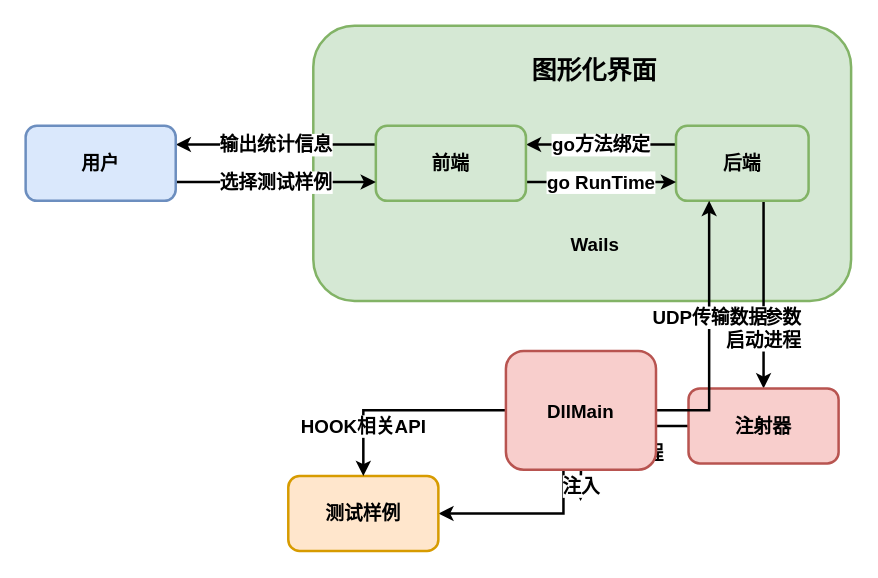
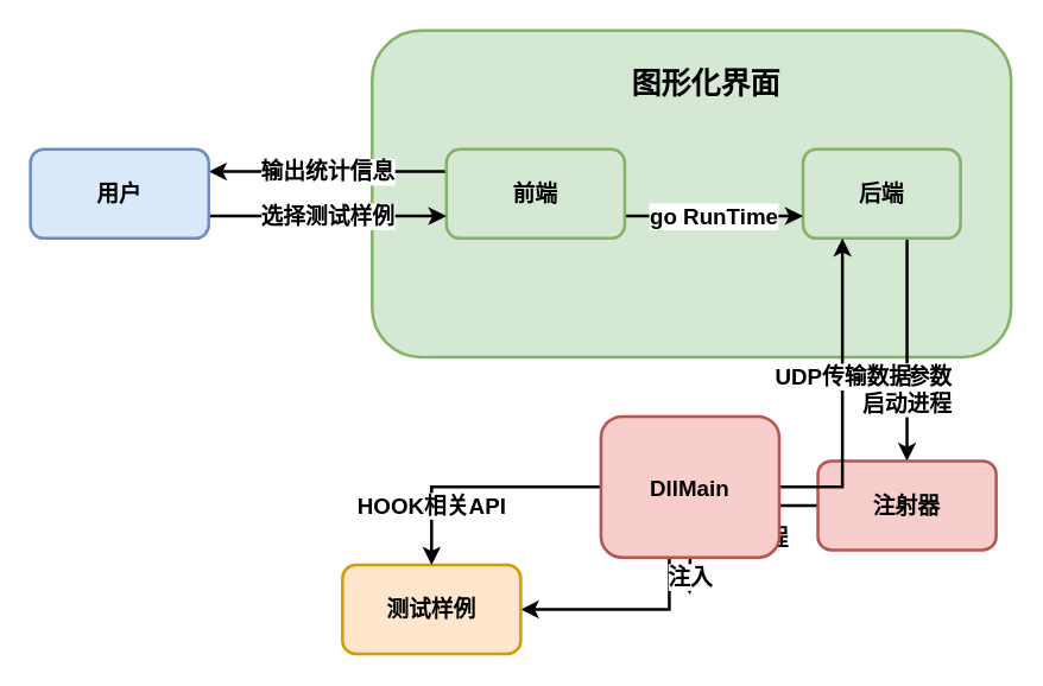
- <mxCell id="3" value="go方法绑定" style="edgeStyle=orthogonalEdgeStyle;rounded=0;orthogonalLoop=1;jettySize=auto;html=1;exitX=0;exitY=0.25;exitDx=0;exitDy=0;entryX=1;entryY=0.25;entryDx=0;entryDy=0;fontSize=15;fontStyle=1;strokeWidth=2;" edge="1" parent="1" source="6" target="9"><mxGeometry relative="1" as="geometry" /></mxCell>
- <mxCell id="20" value="Wails" style="text;html=1;strokeColor=none;fillColor=none;align=center;verticalAlign=middle;whiteSpace=wrap;rounded=0;fontSize=15;fontStyle=1;strokeWidth=2;" vertex="1" parent="1"><mxGeometry x="427.5" y="180" width="95" height="30" as="geometry" /></mxCell>
